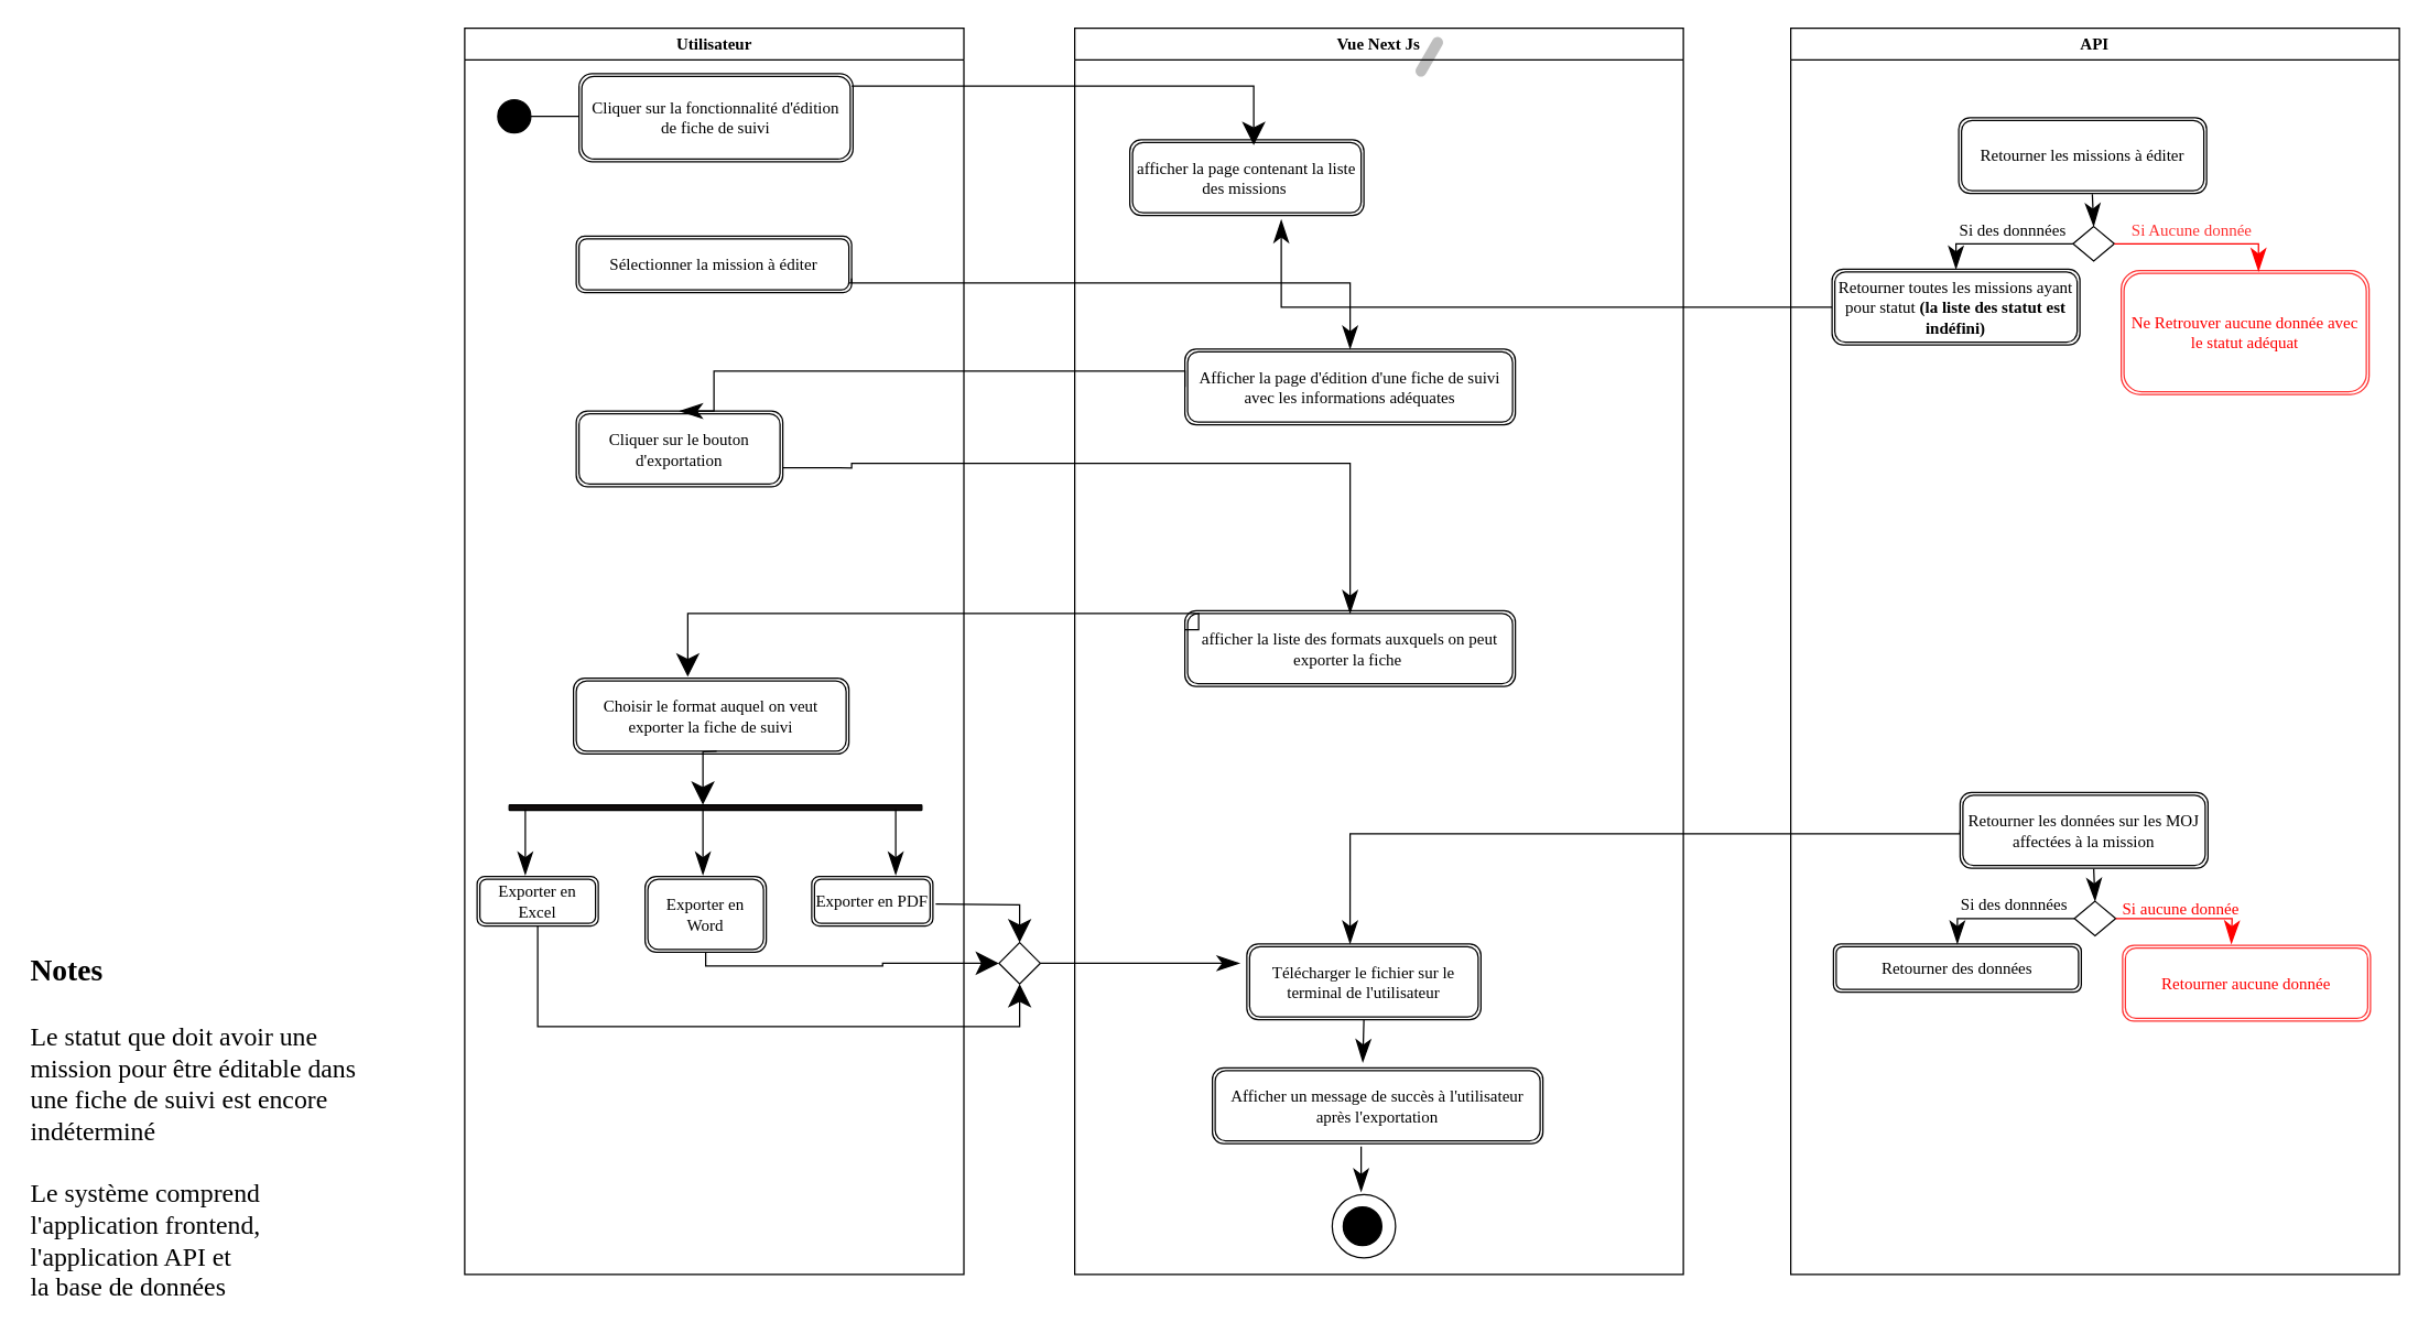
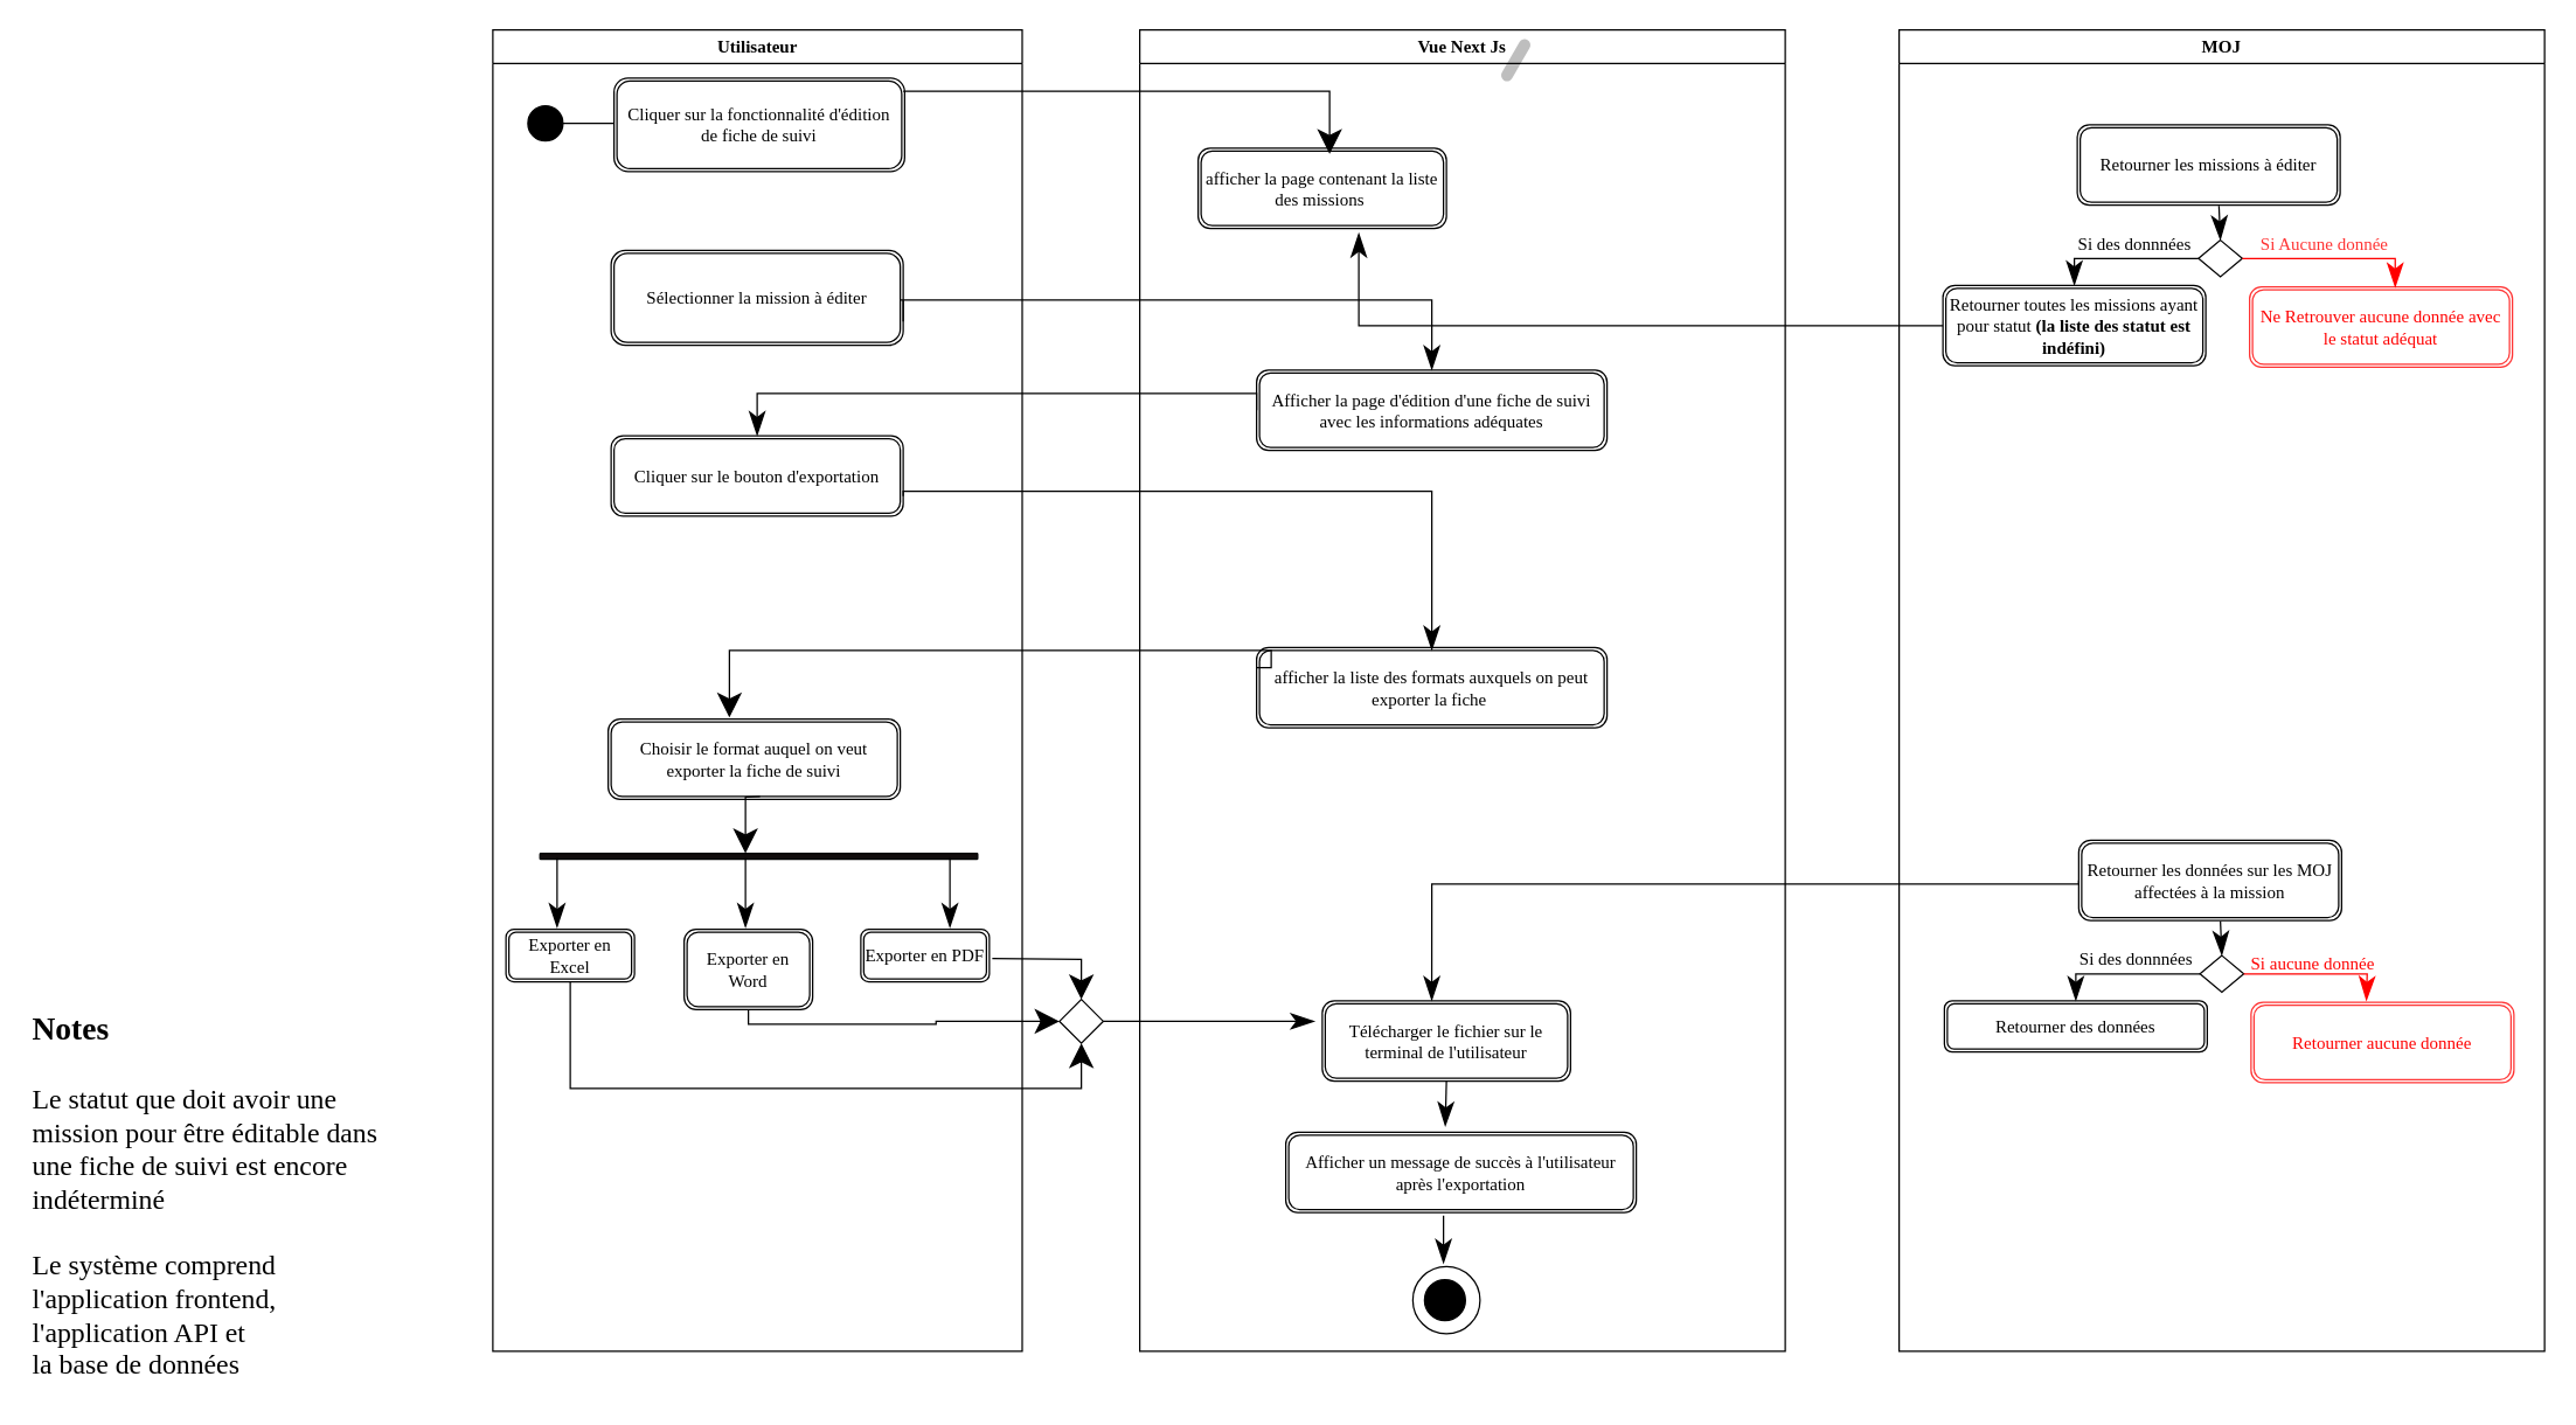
- <mxCell id="40" value="API" style="swimlane;whiteSpace=wrap;html=1;fontFamily=Georgia;" vertex="1" parent="1"><mxGeometry x="1300" y="20" width="442" height="905" as="geometry" /></mxCell>
+ <mxCell id="40" value="MOJ" style="swimlane;whiteSpace=wrap;html=1;fontFamily=Georgia;" vertex="1" parent="1"><mxGeometry x="1300" y="20" width="442" height="905" as="geometry" /></mxCell>
- <mxCell id="6" value="Sélectionner la mission à éditer" style="shape=ext;double=1;rounded=1;whiteSpace=wrap;html=1;fontFamily=Georgia;" vertex="1" parent="2"><mxGeometry x="81" y="151" width="200" height="41" as="geometry" /></mxCell>
+ <mxCell id="6" value="Sélectionner la mission à éditer" style="shape=ext;double=1;rounded=1;whiteSpace=wrap;html=1;fontFamily=Georgia;" vertex="1" parent="2"><mxGeometry x="81" y="151" width="200" height="65" as="geometry" /></mxCell>
- <mxCell id="42" value="&lt;font color=&quot;#ff0000&quot;&gt;Ne Retrouver aucune donnée avec le statut adéquat&lt;/font&gt;" style="shape=ext;double=1;rounded=1;whiteSpace=wrap;html=1;fontFamily=Georgia;strokeColor=#FF3333;" vertex="1" parent="40"><mxGeometry x="240" y="176" width="180" height="90" as="geometry" /></mxCell>
+ <mxCell id="42" value="&lt;font color=&quot;#ff0000&quot;&gt;Ne Retrouver aucune donnée avec le statut adéquat&lt;/font&gt;" style="shape=ext;double=1;rounded=1;whiteSpace=wrap;html=1;fontFamily=Georgia;strokeColor=#FF3333;" vertex="1" parent="40"><mxGeometry x="240" y="176" width="180" height="55" as="geometry" /></mxCell>
- <mxCell id="7" value="Cliquer sur le bouton d'exportation" style="shape=ext;double=1;rounded=1;whiteSpace=wrap;html=1;fontFamily=Georgia;" vertex="1" parent="2"><mxGeometry x="81" y="278" width="150" height="55" as="geometry" /></mxCell>
+ <mxCell id="7" value="Cliquer sur le bouton d'exportation" style="shape=ext;double=1;rounded=1;whiteSpace=wrap;html=1;fontFamily=Georgia;" vertex="1" parent="2"><mxGeometry x="81" y="278" width="200" height="55" as="geometry" /></mxCell>
